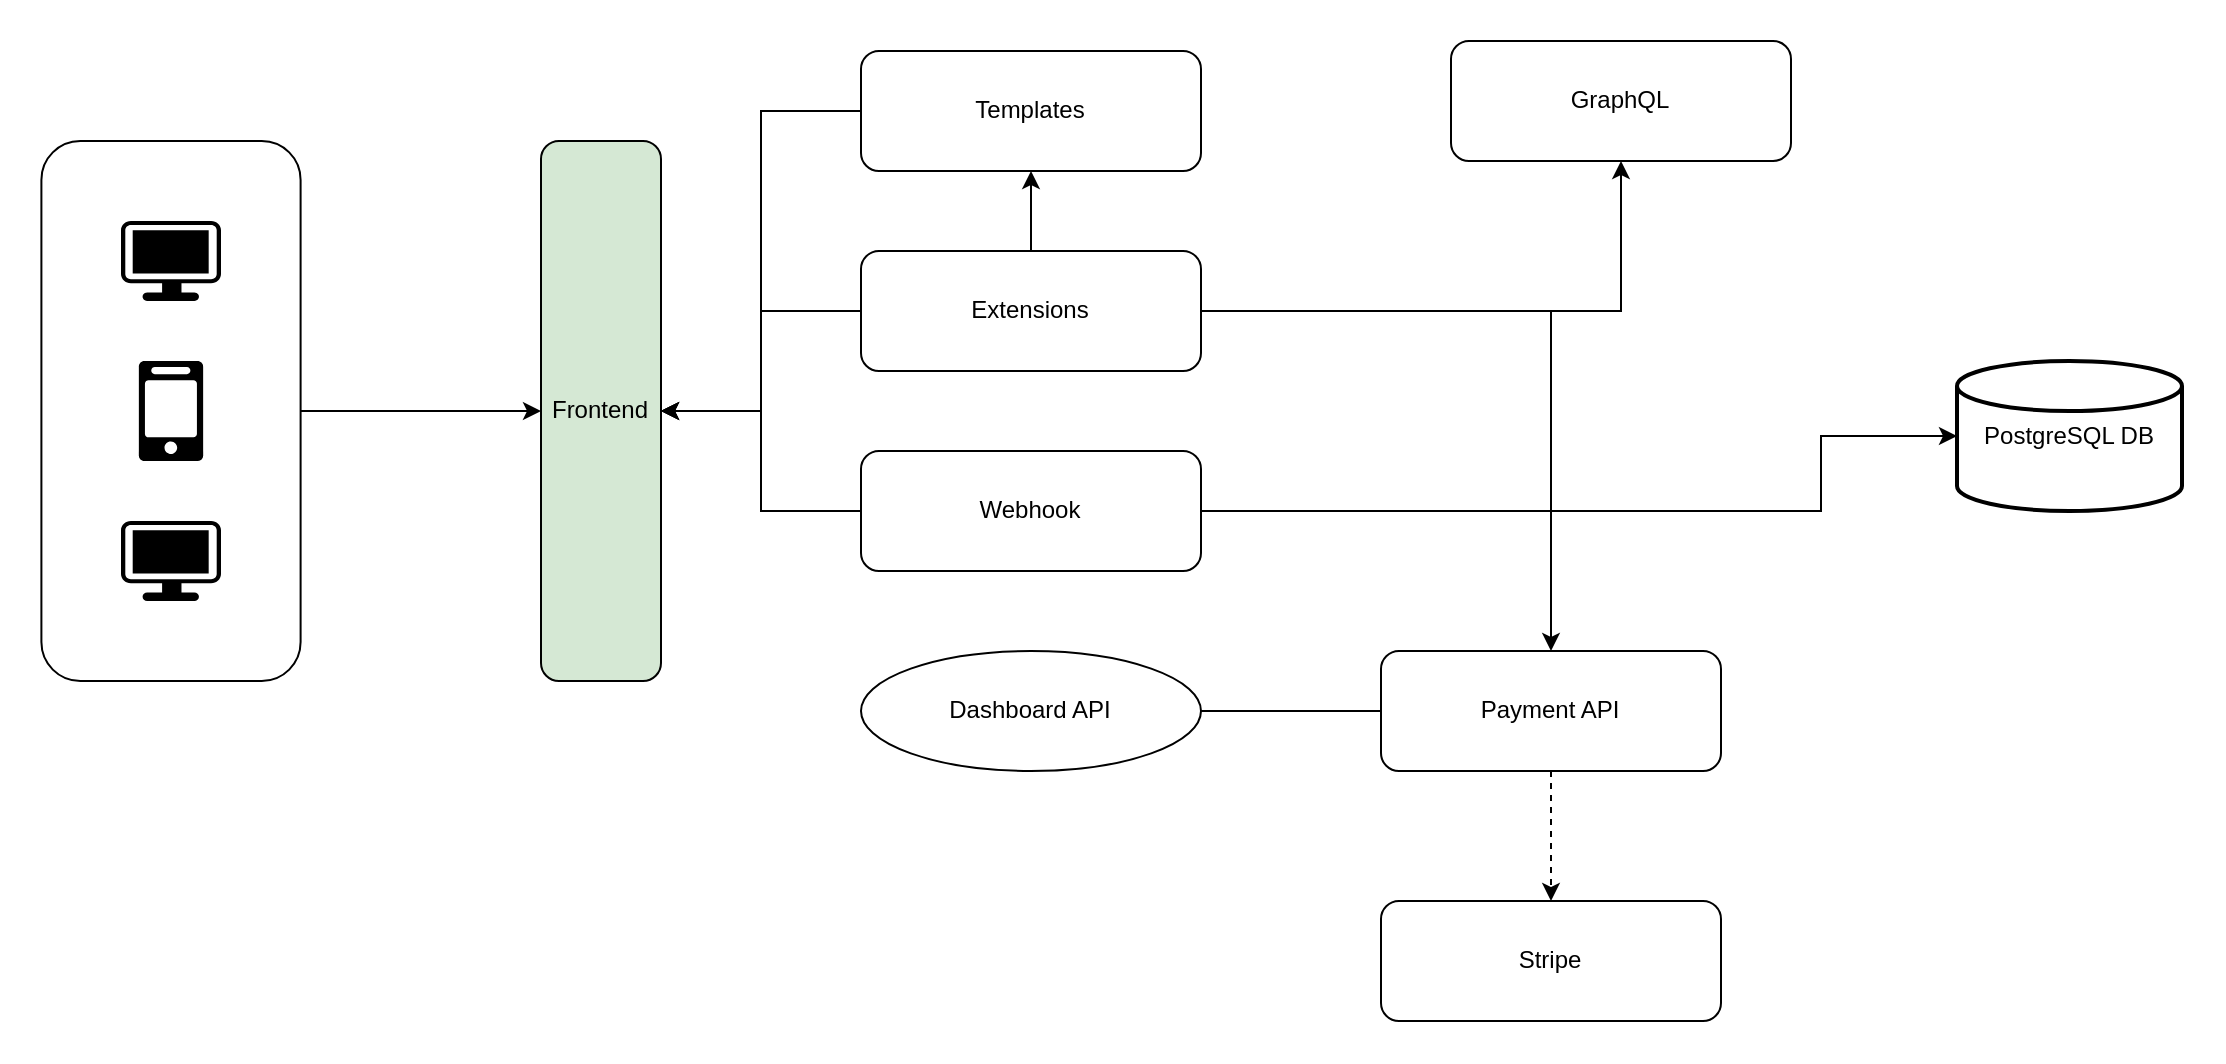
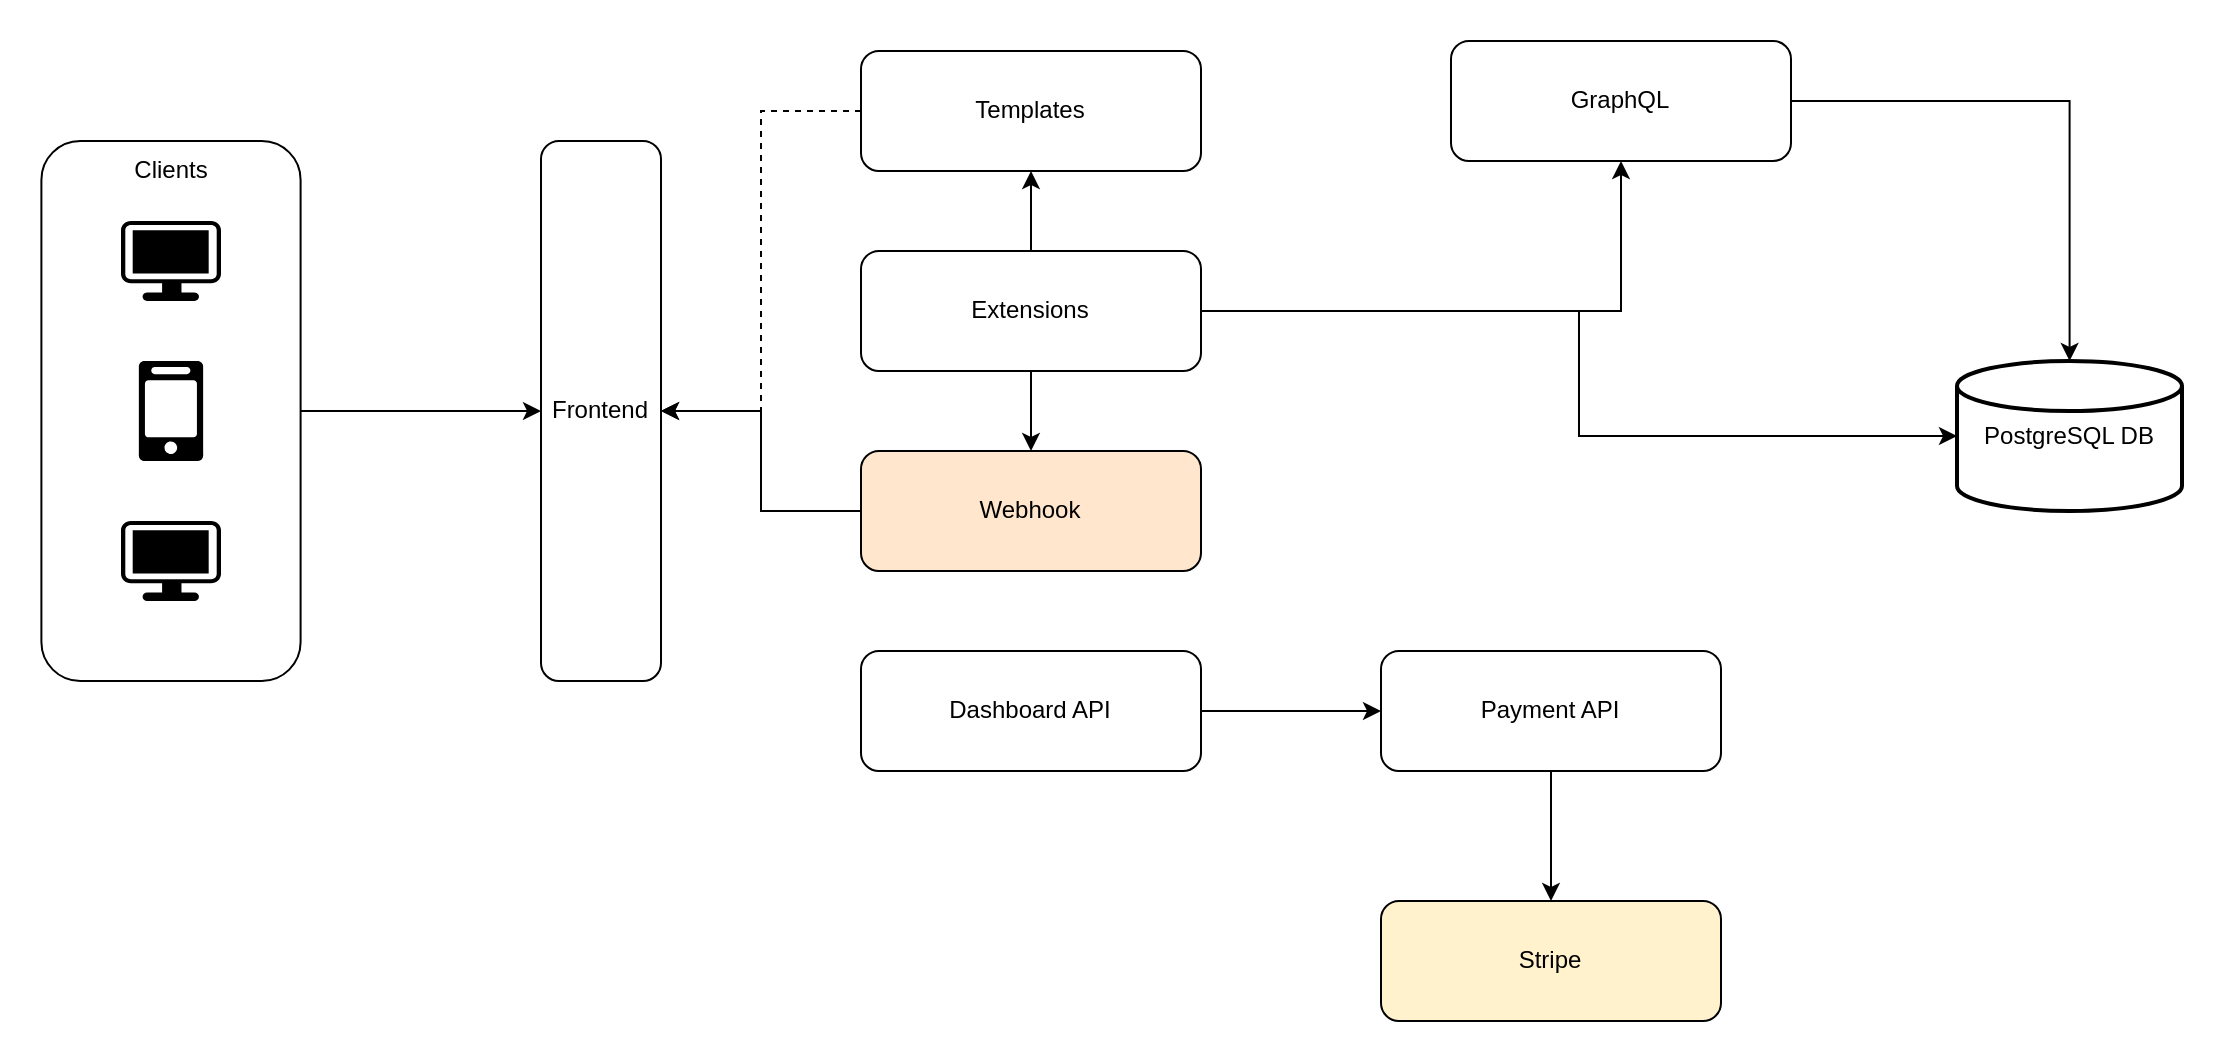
+ <mxCell id="24" style="edgeStyle=orthogonalEdgeStyle;rounded=0;orthogonalLoop=1;jettySize=auto;html=1;" edge="1" parent="1" source="25" target="26"><mxGeometry relative="1" as="geometry" /></mxCell>
- <mxCell id="9" style="edgeStyle=orthogonalEdgeStyle;rounded=0;orthogonalLoop=1;jettySize=auto;html=1;" edge="1" parent="1" source="10" target="8"><mxGeometry relative="1" as="geometry" /></mxCell>
+ <mxCell id="9" style="edgeStyle=orthogonalEdgeStyle;rounded=0;orthogonalLoop=1;jettySize=auto;html=1;dashed=1;" edge="1" parent="1" source="10" target="8"><mxGeometry relative="1" as="geometry" /></mxCell>
+ <mxCell id="7" value="Clients" style="text;html=1;align=center;verticalAlign=middle;resizable=0;points=[];autosize=1;strokeColor=none;fillColor=none;" vertex="1" parent="1"><mxGeometry x="55" y="70" width="60" height="30" as="geometry" /></mxCell>
- <mxCell id="11" style="edgeStyle=orthogonalEdgeStyle;rounded=0;orthogonalLoop=1;jettySize=auto;html=1;" edge="1" parent="1" source="15" target="8"><mxGeometry relative="1" as="geometry" /></mxCell>
+ <mxCell id="11" style="edgeStyle=orthogonalEdgeStyle;rounded=0;orthogonalLoop=1;jettySize=auto;html=1;" edge="1" parent="1" source="15" target="18"><mxGeometry relative="1" as="geometry" /></mxCell>
- <mxCell id="8" value="Frontend" style="rounded=1;whiteSpace=wrap;html=1;fillColor=#d5e8d4;" vertex="1" parent="1"><mxGeometry x="270" y="70" width="60" height="270" as="geometry" /></mxCell>
+ <mxCell id="8" value="Frontend" style="rounded=1;whiteSpace=wrap;html=1;" vertex="1" parent="1"><mxGeometry x="270" y="70" width="60" height="270" as="geometry" /></mxCell>
- <mxCell id="13" style="edgeStyle=orthogonalEdgeStyle;rounded=0;orthogonalLoop=1;jettySize=auto;html=1;" edge="1" parent="1" source="15" target="22"><mxGeometry relative="1" as="geometry" /></mxCell>
+ <mxCell id="13" style="edgeStyle=orthogonalEdgeStyle;rounded=0;orthogonalLoop=1;jettySize=auto;html=1;" edge="1" parent="1" source="15" target="26"><mxGeometry relative="1" as="geometry" /></mxCell>
- <mxCell id="18" value="Webhook" style="rounded=1;whiteSpace=wrap;html=1;" vertex="1" parent="1"><mxGeometry x="430" y="225" width="170" height="60" as="geometry" /></mxCell>
+ <mxCell id="18" value="Webhook" style="rounded=1;whiteSpace=wrap;html=1;fillColor=#ffe6cc;" vertex="1" parent="1"><mxGeometry x="430" y="225" width="170" height="60" as="geometry" /></mxCell>
- <mxCell id="17" style="edgeStyle=orthogonalEdgeStyle;rounded=0;orthogonalLoop=1;jettySize=auto;html=1;entryX=0;entryY=0.5;entryDx=0;entryDy=0;entryPerimeter=0;" edge="1" parent="1" source="18" target="26"><mxGeometry relative="1" as="geometry"><Array as="points"><mxPoint x="910" y="255" /><mxPoint x="910" y="218" /></Array></mxGeometry></mxCell>
- <mxCell id="20" value="Dashboard API" style="ellipse;whiteSpace=wrap;html=1;" vertex="1" parent="1"><mxGeometry x="430" y="325" width="170" height="60" as="geometry" /></mxCell>
+ <mxCell id="20" value="Dashboard API" style="rounded=1;whiteSpace=wrap;html=1;" vertex="1" parent="1"><mxGeometry x="430" y="325" width="170" height="60" as="geometry" /></mxCell>
- <mxCell id="19" style="edgeStyle=orthogonalEdgeStyle;rounded=0;orthogonalLoop=1;jettySize=auto;html=1;endArrow=none;" edge="1" parent="1" source="20" target="22"><mxGeometry relative="1" as="geometry" /></mxCell>
+ <mxCell id="19" style="edgeStyle=orthogonalEdgeStyle;rounded=0;orthogonalLoop=1;jettySize=auto;html=1;" edge="1" parent="1" source="20" target="22"><mxGeometry relative="1" as="geometry" /></mxCell>
- <mxCell id="21" style="edgeStyle=orthogonalEdgeStyle;rounded=0;orthogonalLoop=1;jettySize=auto;html=1;dashed=1;" edge="1" parent="1" source="22" target="23"><mxGeometry relative="1" as="geometry" /></mxCell>
+ <mxCell id="21" style="edgeStyle=orthogonalEdgeStyle;rounded=0;orthogonalLoop=1;jettySize=auto;html=1;" edge="1" parent="1" source="22" target="23"><mxGeometry relative="1" as="geometry" /></mxCell>
- <mxCell id="23" value="Stripe" style="rounded=1;whiteSpace=wrap;html=1;" vertex="1" parent="1"><mxGeometry x="690" y="450" width="170" height="60" as="geometry" /></mxCell>
+ <mxCell id="23" value="Stripe" style="rounded=1;whiteSpace=wrap;html=1;fillColor=#fff2cc;" vertex="1" parent="1"><mxGeometry x="690" y="450" width="170" height="60" as="geometry" /></mxCell>
